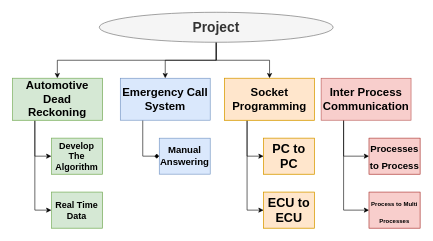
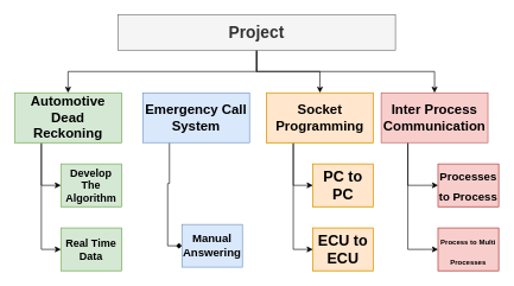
- <mxCell id="6" value="Project" style="ellipse;whiteSpace=wrap;html=1;fontStyle=1;fontSize=23;fillColor=#f5f5f5;strokeColor=#666666;fontColor=#333333;" vertex="1" parent="1"><mxGeometry x="165" y="20" width="390" height="50" as="geometry" /></mxCell>
+ <mxCell id="6" value="Project" style="rounded=0;whiteSpace=wrap;html=1;fontStyle=1;fontSize=23;fillColor=#f5f5f5;strokeColor=#666666;fontColor=#333333;" vertex="1" parent="1"><mxGeometry x="165" y="20" width="390" height="50" as="geometry" /></mxCell>
+ <mxCell id="5" style="edgeStyle=orthogonalEdgeStyle;rounded=0;orthogonalLoop=1;jettySize=auto;html=1;exitX=0.5;exitY=1;exitDx=0;exitDy=0;" edge="1" parent="1" source="6" target="17"><mxGeometry relative="1" as="geometry" /></mxCell>
- <mxCell id="3" style="edgeStyle=orthogonalEdgeStyle;rounded=0;orthogonalLoop=1;jettySize=auto;html=1;" edge="1" parent="1" source="6" target="11"><mxGeometry relative="1" as="geometry" /></mxCell>
- <mxCell id="20" value="Manual Answering" style="rounded=0;whiteSpace=wrap;html=1;fontSize=16;fontStyle=1;fillColor=#dae8fc;strokeColor=#6c8ebf;" vertex="1" parent="1"><mxGeometry x="265" y="230" width="85" height="60" as="geometry" /></mxCell>
+ <mxCell id="20" value="Manual Answering" style="rounded=0;whiteSpace=wrap;html=1;fontSize=16;fontStyle=1;fillColor=#dae8fc;strokeColor=#6c8ebf;" vertex="1" parent="1"><mxGeometry x="255" y="315" width="85" height="60" as="geometry" /></mxCell>
